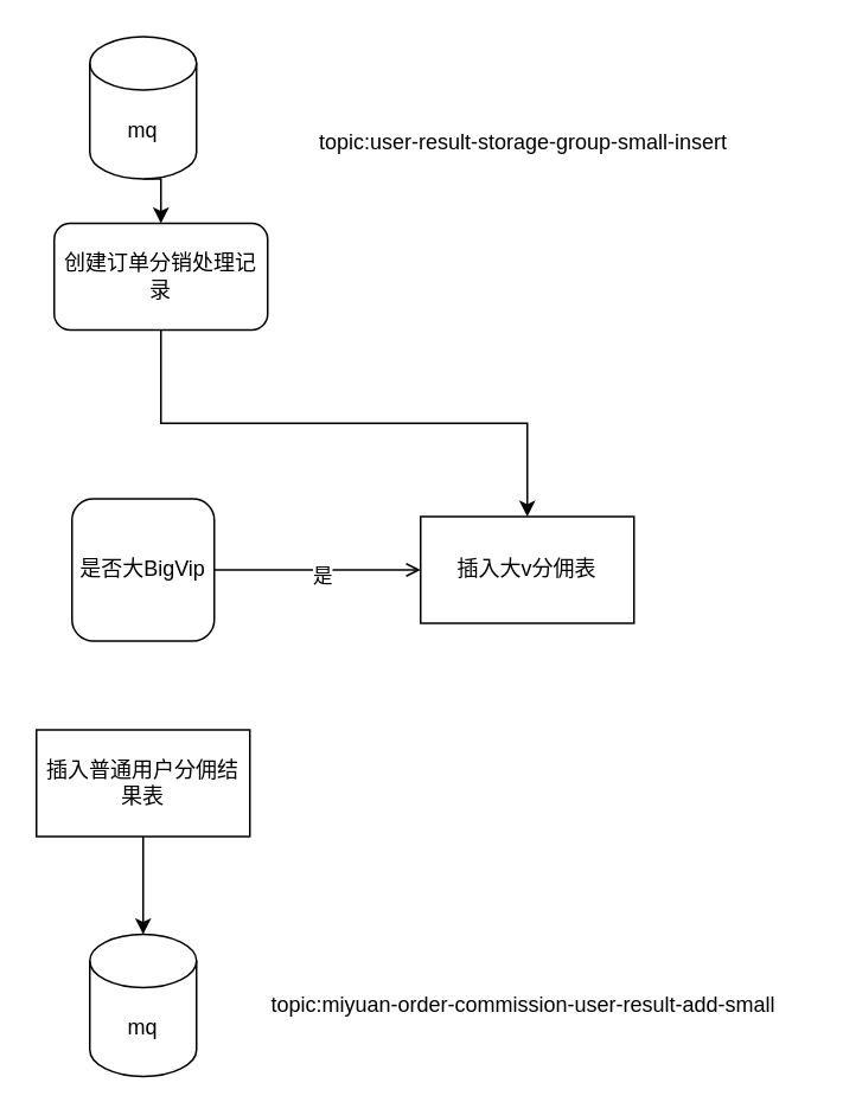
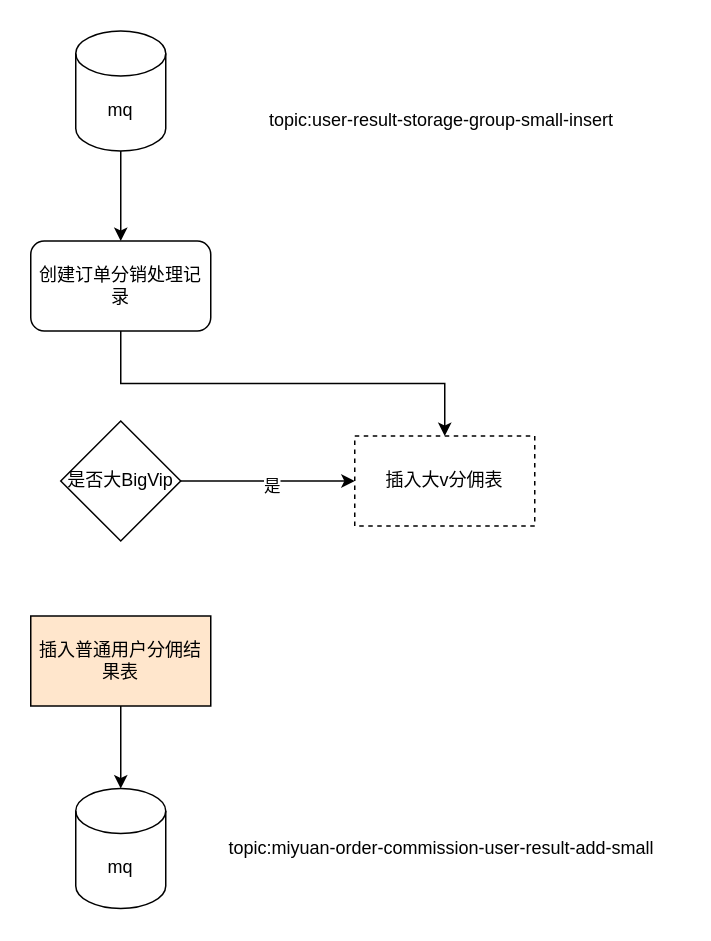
- <mxCell id="6" value="创建订单分销处理记录" style="rounded=1;whiteSpace=wrap;html=1;" vertex="1" parent="1"><mxGeometry x="30" y="125" width="120" height="60" as="geometry" /></mxCell>
+ <mxCell id="6" value="创建订单分销处理记录" style="rounded=1;whiteSpace=wrap;html=1;" vertex="1" parent="1"><mxGeometry x="20" y="160" width="120" height="60" as="geometry" /></mxCell>
- <mxCell id="9" value="是否大BigVip" style="whiteSpace=wrap;html=1;rounded=1;" vertex="1" parent="1"><mxGeometry x="40" y="280" width="80" height="80" as="geometry" /></mxCell>
+ <mxCell id="9" value="是否大BigVip" style="rhombus;whiteSpace=wrap;html=1;" vertex="1" parent="1"><mxGeometry x="40" y="280" width="80" height="80" as="geometry" /></mxCell>
- <mxCell id="7" style="edgeStyle=orthogonalEdgeStyle;rounded=0;orthogonalLoop=1;jettySize=auto;html=1;exitX=1;exitY=0.5;exitDx=0;exitDy=0;entryX=0;entryY=0.5;entryDx=0;entryDy=0;endArrow=open;" edge="1" parent="1" source="9" target="14"><mxGeometry relative="1" as="geometry" /></mxCell>
+ <mxCell id="7" style="edgeStyle=orthogonalEdgeStyle;rounded=0;orthogonalLoop=1;jettySize=auto;html=1;exitX=1;exitY=0.5;exitDx=0;exitDy=0;entryX=0;entryY=0.5;entryDx=0;entryDy=0;" edge="1" parent="1" source="9" target="14"><mxGeometry relative="1" as="geometry" /></mxCell>
- <mxCell id="14" value="插入大v分佣表" style="rounded=0;whiteSpace=wrap;html=1;" vertex="1" parent="1"><mxGeometry x="236" y="290" width="120" height="60" as="geometry" /></mxCell>
+ <mxCell id="14" value="插入大v分佣表" style="rounded=0;whiteSpace=wrap;html=1;dashed=1;" vertex="1" parent="1"><mxGeometry x="236" y="290" width="120" height="60" as="geometry" /></mxCell>
- <mxCell id="10" value="插入普通用户分佣结果表" style="whiteSpace=wrap;html=1;" vertex="1" parent="1"><mxGeometry x="20" y="410" width="120" height="60" as="geometry" /></mxCell>
+ <mxCell id="10" value="插入普通用户分佣结果表" style="whiteSpace=wrap;html=1;fillColor=#ffe6cc;" vertex="1" parent="1"><mxGeometry x="20" y="410" width="120" height="60" as="geometry" /></mxCell>
